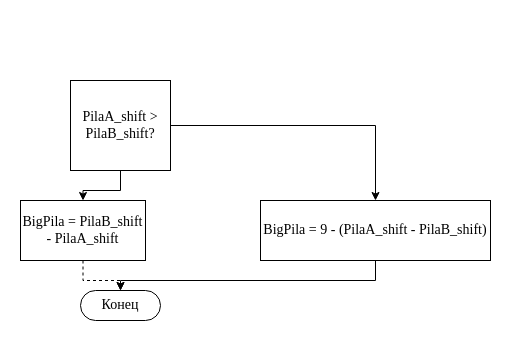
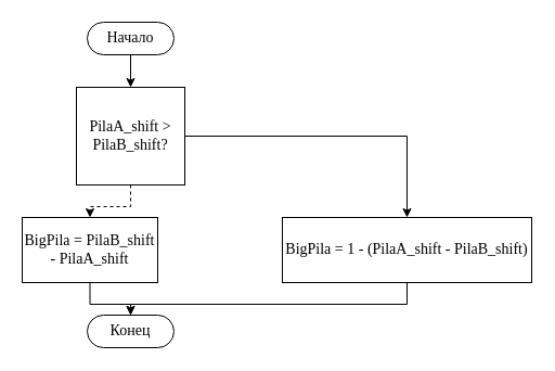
+ <mxCell id="3" value="Начало" style="rounded=1;whiteSpace=wrap;html=1;arcSize=50;fontFamily=Times New Roman;fontSize=14;" parent="1" vertex="1"><mxGeometry x="80" y="20" width="80" height="30" as="geometry" /></mxCell>
+ <mxCell id="2" value="" style="edgeStyle=orthogonalEdgeStyle;rounded=0;orthogonalLoop=1;jettySize=auto;html=1;" edge="1" parent="1" source="3" target="6"><mxGeometry relative="1" as="geometry" /></mxCell>
- <mxCell id="4" value="" style="edgeStyle=orthogonalEdgeStyle;rounded=0;orthogonalLoop=1;jettySize=auto;html=1;" edge="1" parent="1" source="6" target="8"><mxGeometry relative="1" as="geometry" /></mxCell>
+ <mxCell id="4" value="" style="edgeStyle=orthogonalEdgeStyle;rounded=0;orthogonalLoop=1;jettySize=auto;html=1;dashed=1;" edge="1" parent="1" source="6" target="8"><mxGeometry relative="1" as="geometry" /></mxCell>
- <mxCell id="10" value="BigPila = 9 - (PilaA_shift - PilaB_shift)" style="rounded=0;whiteSpace=wrap;html=1;fontFamily=Times New Roman;fontSize=14;" vertex="1" parent="1"><mxGeometry x="260" y="200" width="230" height="60" as="geometry" /></mxCell>
+ <mxCell id="10" value="BigPila = 1 - (PilaA_shift - PilaB_shift)" style="rounded=0;whiteSpace=wrap;html=1;fontFamily=Times New Roman;fontSize=14;" vertex="1" parent="1"><mxGeometry x="260" y="200" width="230" height="60" as="geometry" /></mxCell>
- <mxCell id="7" value="" style="edgeStyle=orthogonalEdgeStyle;rounded=0;orthogonalLoop=1;jettySize=auto;html=1;dashed=1;" edge="1" parent="1" source="8" target="11"><mxGeometry relative="1" as="geometry" /></mxCell>
+ <mxCell id="7" value="" style="edgeStyle=orthogonalEdgeStyle;rounded=0;orthogonalLoop=1;jettySize=auto;html=1;" edge="1" parent="1" source="8" target="11"><mxGeometry relative="1" as="geometry" /></mxCell>
